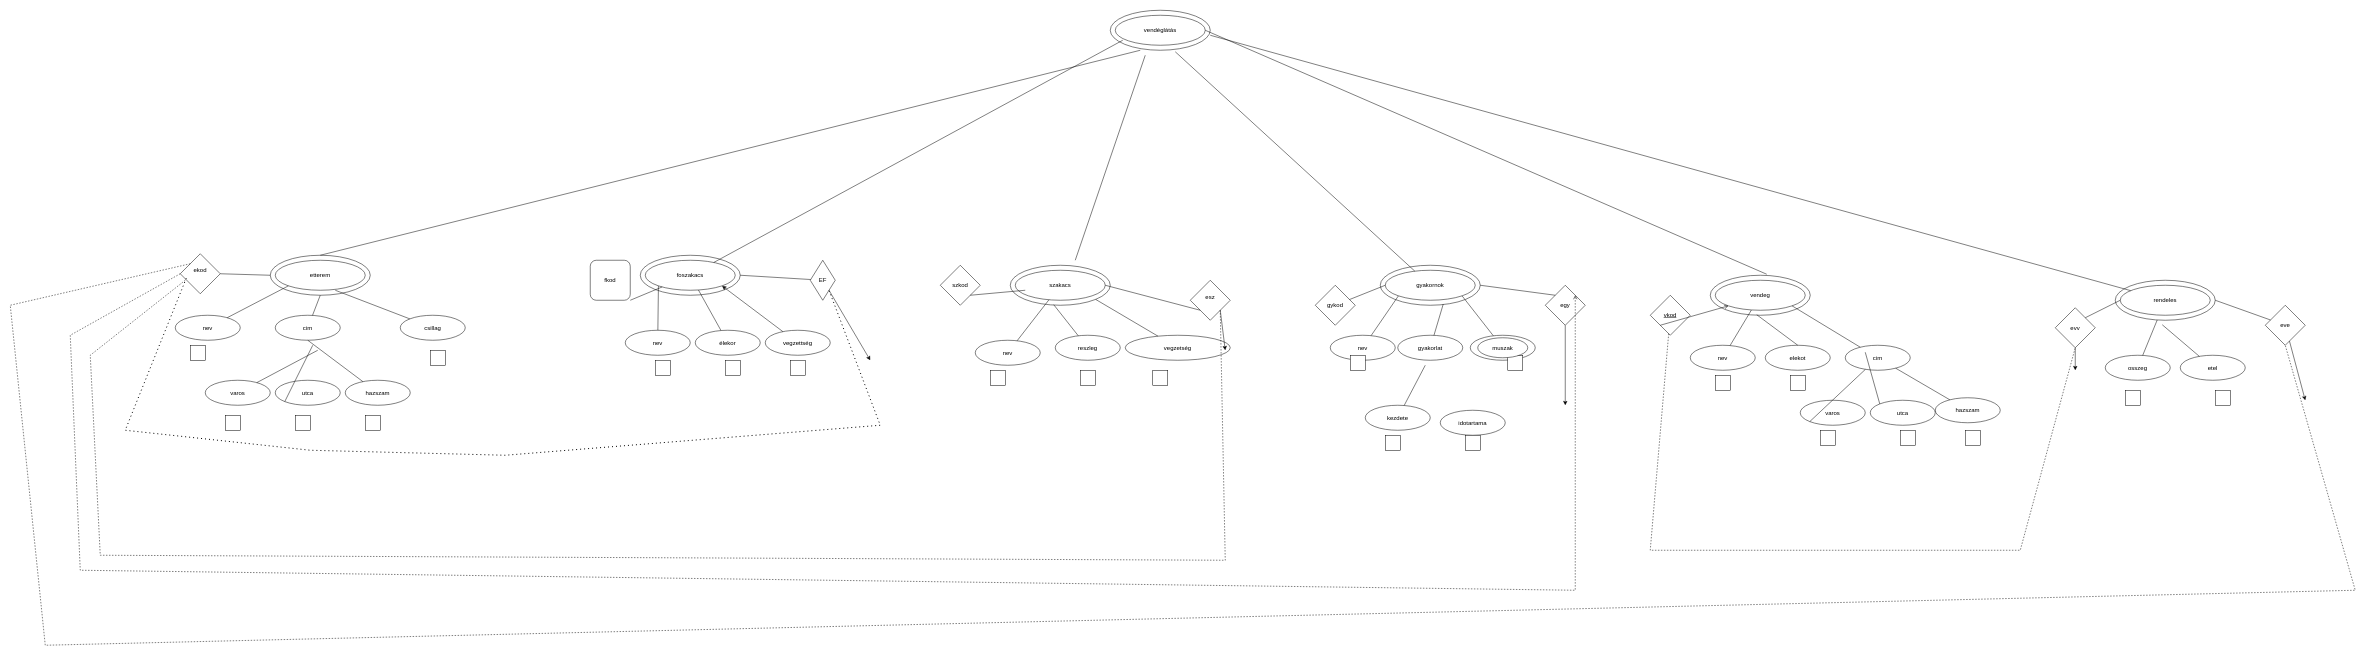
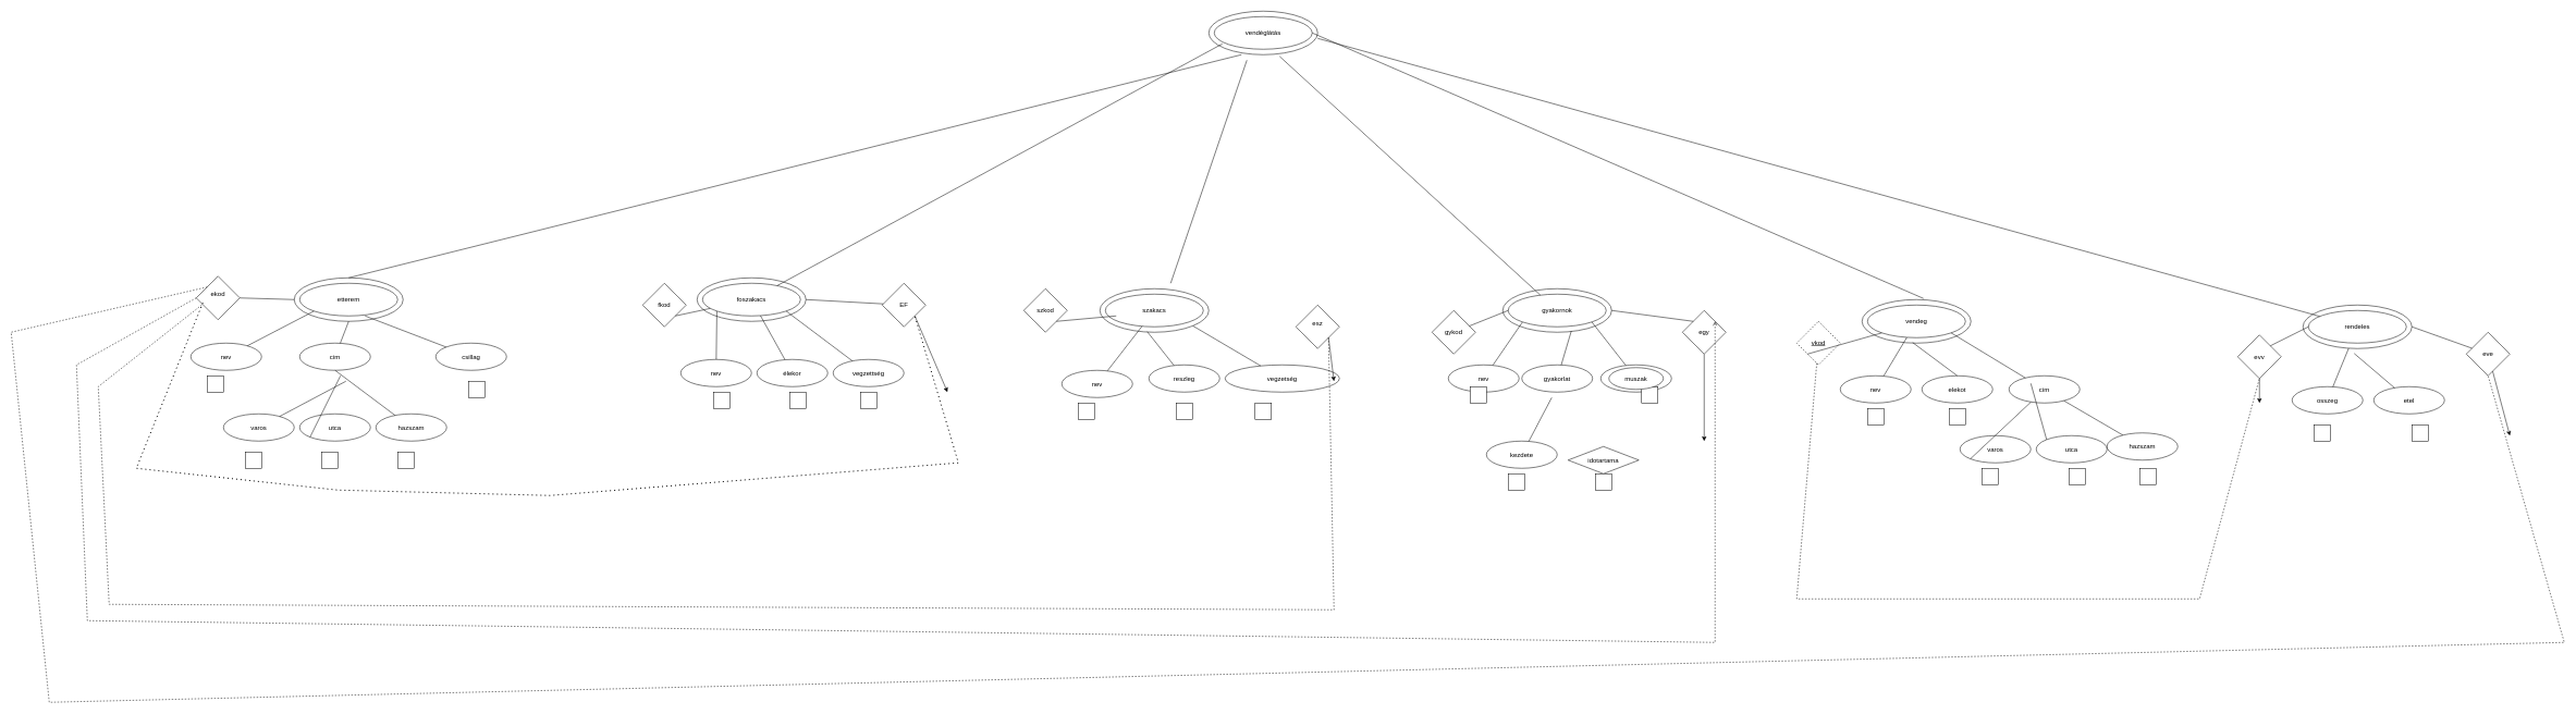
- <mxCell id="19" value="&lt;div&gt;fkod&lt;/div&gt;" style="whiteSpace=wrap;html=1;rounded=1;" vertex="1" parent="1"><mxGeometry x="1180" y="520" width="80" height="80" as="geometry" /></mxCell>
+ <mxCell id="19" value="&lt;div&gt;fkod&lt;/div&gt;" style="rhombus;whiteSpace=wrap;html=1;" vertex="1" parent="1"><mxGeometry x="1180" y="520" width="80" height="80" as="geometry" /></mxCell>
- <mxCell id="20" value="&lt;div&gt;EF&lt;/div&gt;" style="rhombus;whiteSpace=wrap;html=1;" vertex="1" parent="1"><mxGeometry x="1620" y="520" width="50" height="80" as="geometry" /></mxCell>
+ <mxCell id="20" value="&lt;div&gt;EF&lt;/div&gt;" style="rhombus;whiteSpace=wrap;html=1;" vertex="1" parent="1"><mxGeometry x="1620" y="520" width="80" height="80" as="geometry" /></mxCell>
- <mxCell id="112" value="" style="endArrow=classic;html=1;rounded=0;entryX=1;entryY=1;entryDx=0;entryDy=0;" edge="1" parent="1" source="23" target="18"><mxGeometry width="50" height="50" relative="1" as="geometry"><mxPoint x="1600" y="940" as="sourcePoint" /><mxPoint x="1650" y="890" as="targetPoint" /></mxGeometry></mxCell>
+ <mxCell id="112" value="" style="endArrow=none;html=1;rounded=0;entryX=1;entryY=1;entryDx=0;entryDy=0;" edge="1" parent="1" source="23" target="18"><mxGeometry width="50" height="50" relative="1" as="geometry"><mxPoint x="1600" y="940" as="sourcePoint" /><mxPoint x="1650" y="890" as="targetPoint" /></mxGeometry></mxCell>
- <mxCell id="106" value="" style="endArrow=none;html=1;rounded=0;entryX=1;entryY=0.5;entryDx=0;entryDy=0;exitX=0;exitY=1;exitDx=0;exitDy=0;" edge="1" parent="1" source="33" target="28"><mxGeometry width="50" height="50" relative="1" as="geometry"><mxPoint x="2060" y="950" as="sourcePoint" /><mxPoint x="2110" y="900" as="targetPoint" /></mxGeometry></mxCell>
- <mxCell id="83" value="" style="endArrow=open;html=1;rounded=0;entryX=0;entryY=1;entryDx=0;entryDy=0;exitX=0;exitY=1;exitDx=0;exitDy=0;" edge="1" parent="1" source="51" target="50"><mxGeometry width="50" height="50" relative="1" as="geometry"><mxPoint x="3880" y="750" as="sourcePoint" /><mxPoint x="3930" y="700" as="targetPoint" /></mxGeometry></mxCell>
+ <mxCell id="83" value="" style="endArrow=none;html=1;rounded=0;entryX=0;entryY=1;entryDx=0;entryDy=0;exitX=0;exitY=1;exitDx=0;exitDy=0;" edge="1" parent="1" source="51" target="50"><mxGeometry width="50" height="50" relative="1" as="geometry"><mxPoint x="3880" y="750" as="sourcePoint" /><mxPoint x="3930" y="700" as="targetPoint" /></mxGeometry></mxCell>
- <mxCell id="51" value="&lt;div&gt;&lt;u&gt;vkod&lt;/u&gt;&lt;/div&gt;" style="rhombus;whiteSpace=wrap;html=1;" vertex="1" parent="1"><mxGeometry x="3300" y="590" width="80" height="80" as="geometry" /></mxCell>
+ <mxCell id="51" value="&lt;div&gt;&lt;u&gt;vkod&lt;/u&gt;&lt;/div&gt;" style="rhombus;whiteSpace=wrap;html=1;dashed=1;" vertex="1" parent="1"><mxGeometry x="3300" y="590" width="80" height="80" as="geometry" /></mxCell>
- <mxCell id="45" value="idotartama" style="ellipse;whiteSpace=wrap;html=1;" vertex="1" parent="1"><mxGeometry x="2880" y="820" width="130" height="50" as="geometry" /></mxCell>
+ <mxCell id="45" value="idotartama" style="rhombus;whiteSpace=wrap;html=1;" vertex="1" parent="1"><mxGeometry x="2880" y="820" width="130" height="50" as="geometry" /></mxCell>
